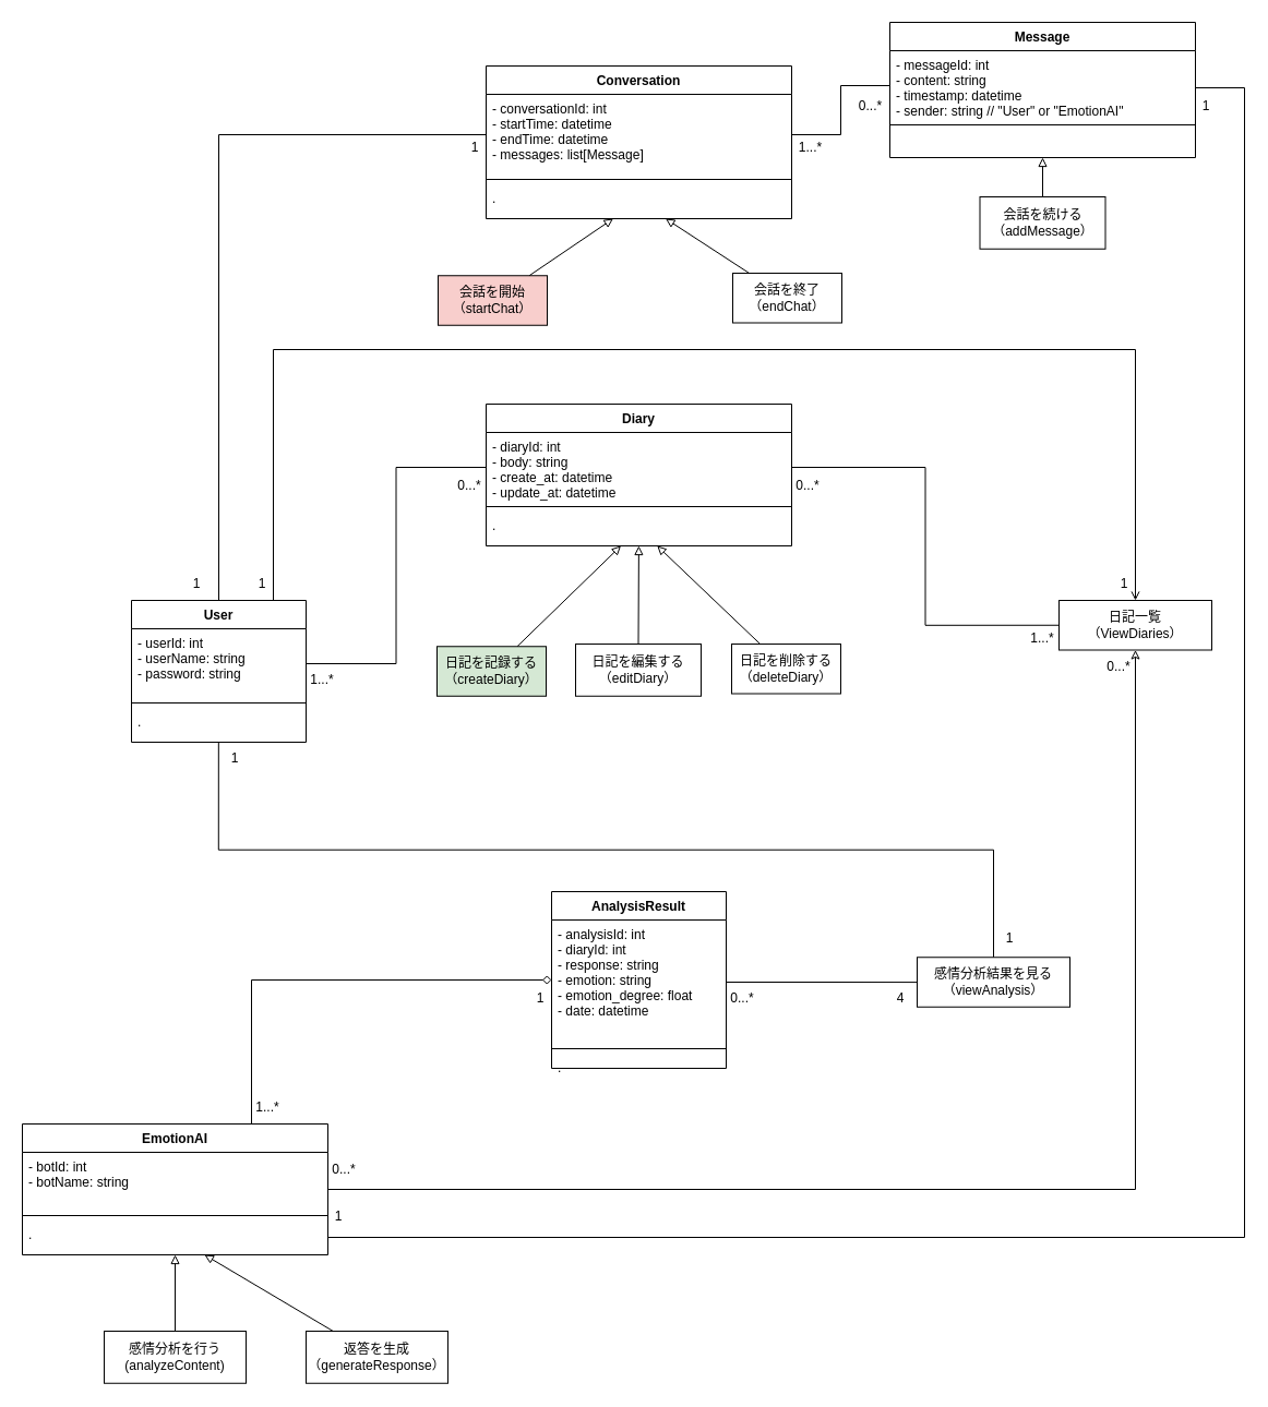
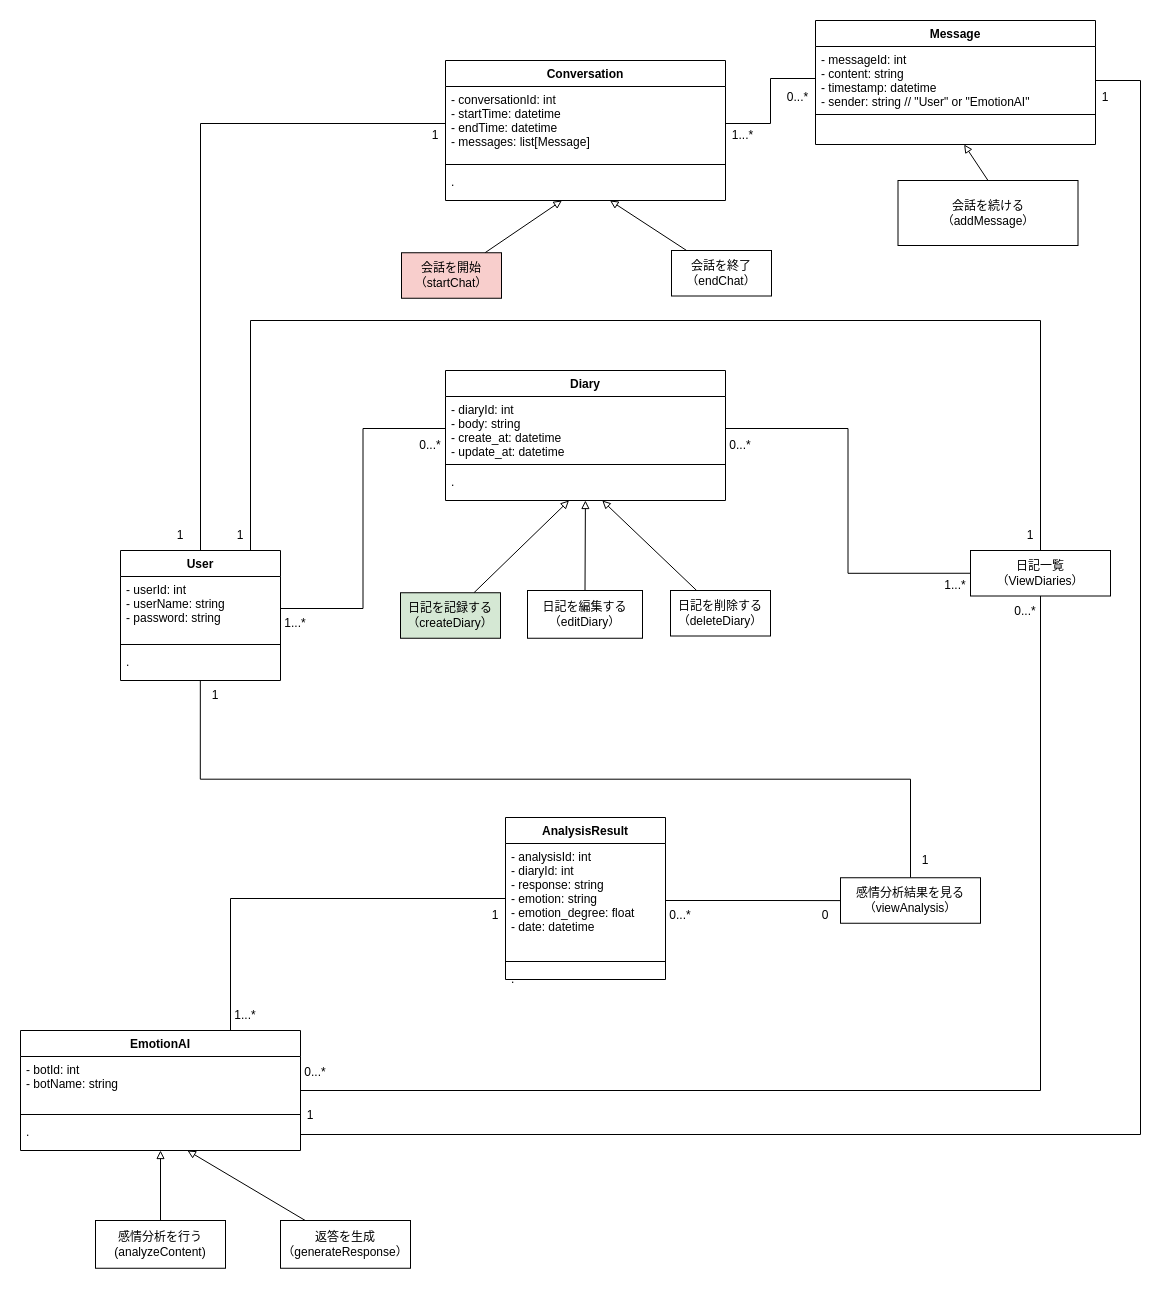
- <mxCell id="70" value="会話を続ける&lt;br&gt;（addMessage）" style="rounded=0;whiteSpace=wrap;html=1;" vertex="1" parent="1"><mxGeometry x="897.5" y="180" width="115" height="47.75" as="geometry" /></mxCell>
+ <mxCell id="70" value="会話を続ける&lt;br&gt;（addMessage）" style="rounded=0;whiteSpace=wrap;html=1;" vertex="1" parent="1"><mxGeometry x="897.5" y="180" width="180" height="65" as="geometry" /></mxCell>
- <mxCell id="2" style="edgeStyle=orthogonalEdgeStyle;rounded=0;html=1;exitX=0.75;exitY=0;exitDx=0;exitDy=0;entryX=0.5;entryY=0;entryDx=0;entryDy=0;endArrow=open;endFill=0;" parent="1" source="4" target="8" edge="1"><mxGeometry relative="1" as="geometry"><Array as="points"><mxPoint x="250" y="550" /><mxPoint x="250" y="320" /><mxPoint x="1040" y="320" /></Array></mxGeometry></mxCell>
+ <mxCell id="2" style="edgeStyle=orthogonalEdgeStyle;rounded=0;html=1;exitX=0.75;exitY=0;exitDx=0;exitDy=0;entryX=0.5;entryY=0;entryDx=0;entryDy=0;endArrow=none;endFill=0;" parent="1" source="4" target="8" edge="1"><mxGeometry relative="1" as="geometry"><Array as="points"><mxPoint x="250" y="550" /><mxPoint x="250" y="320" /><mxPoint x="1040" y="320" /></Array></mxGeometry></mxCell>
- <mxCell id="23" style="edgeStyle=orthogonalEdgeStyle;rounded=0;html=1;exitX=1;exitY=0.5;exitDx=0;exitDy=0;entryX=0.5;entryY=1;entryDx=0;entryDy=0;endArrow=classic;endFill=0;" edge="1" parent="1" source="25" target="8"><mxGeometry relative="1" as="geometry" /></mxCell>
+ <mxCell id="23" style="edgeStyle=orthogonalEdgeStyle;rounded=0;html=1;exitX=1;exitY=0.5;exitDx=0;exitDy=0;entryX=0.5;entryY=1;entryDx=0;entryDy=0;endArrow=none;endFill=0;" edge="1" parent="1" source="25" target="8"><mxGeometry relative="1" as="geometry" /></mxCell>
- <mxCell id="24" style="edgeStyle=orthogonalEdgeStyle;rounded=0;html=1;exitX=0.75;exitY=0;exitDx=0;exitDy=0;entryX=0;entryY=0.5;entryDx=0;entryDy=0;endArrow=diamond;endFill=0;" edge="1" parent="1" source="25" target="15"><mxGeometry relative="1" as="geometry" /></mxCell>
+ <mxCell id="24" style="edgeStyle=orthogonalEdgeStyle;rounded=0;html=1;exitX=0.75;exitY=0;exitDx=0;exitDy=0;entryX=0;entryY=0.5;entryDx=0;entryDy=0;endArrow=none;endFill=0;" edge="1" parent="1" source="25" target="15"><mxGeometry relative="1" as="geometry" /></mxCell>
- <mxCell id="56" value="4" style="text;html=1;strokeColor=none;fillColor=none;align=center;verticalAlign=middle;whiteSpace=wrap;rounded=0;" vertex="1" parent="1"><mxGeometry x="810" y="900" width="30" height="30" as="geometry" /></mxCell>
+ <mxCell id="56" value="0" style="text;html=1;strokeColor=none;fillColor=none;align=center;verticalAlign=middle;whiteSpace=wrap;rounded=0;" vertex="1" parent="1"><mxGeometry x="810" y="900" width="30" height="30" as="geometry" /></mxCell>
